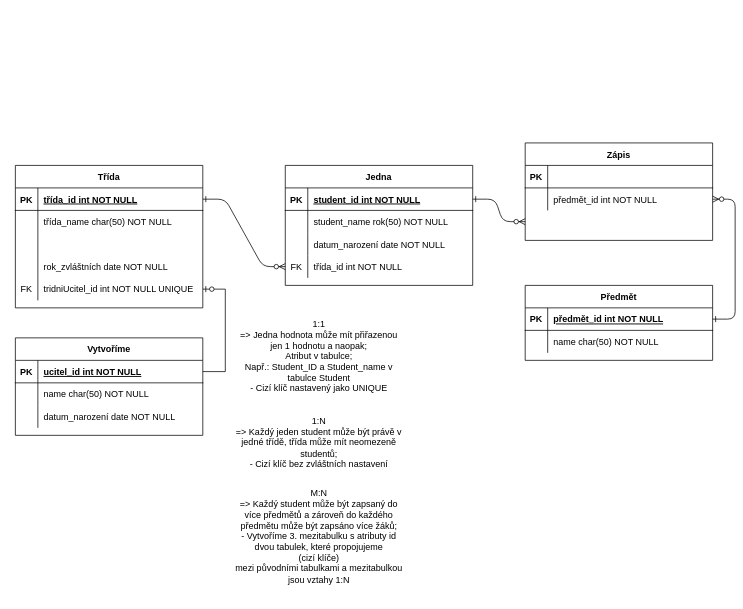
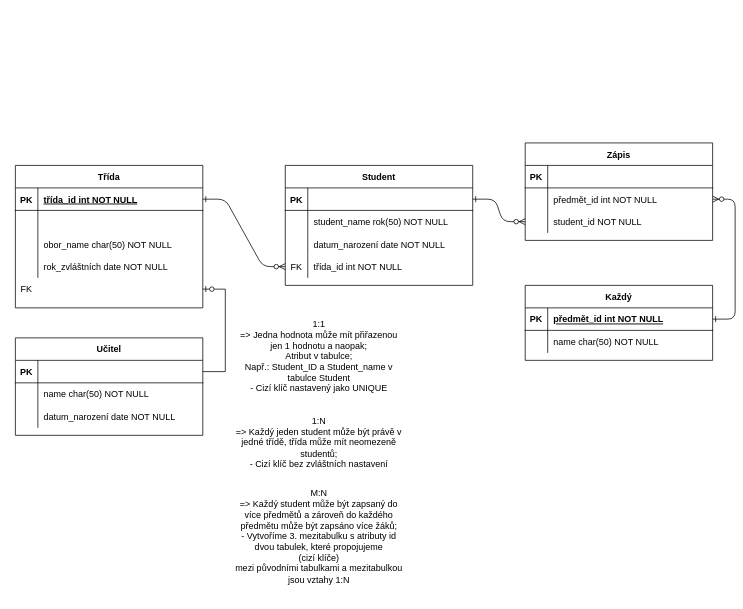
- <mxCell id="18" value="Jedna" style="shape=table;startSize=30;container=1;collapsible=1;childLayout=tableLayout;fixedRows=1;rowLines=0;fontStyle=1;align=center;resizeLast=1;" parent="1" vertex="1"><mxGeometry x="380" y="220" width="250" height="160" as="geometry" /></mxCell>
+ <mxCell id="18" value="Student" style="shape=table;startSize=30;container=1;collapsible=1;childLayout=tableLayout;fixedRows=1;rowLines=0;fontStyle=1;align=center;resizeLast=1;" parent="1" vertex="1"><mxGeometry x="380" y="220" width="250" height="160" as="geometry" /></mxCell>
- <mxCell id="21" value="student_id int NOT NULL " style="shape=partialRectangle;overflow=hidden;connectable=0;fillColor=none;top=0;left=0;bottom=0;right=0;align=left;spacingLeft=6;fontStyle=5;" parent="19" vertex="1"><mxGeometry x="30" width="220" height="30" as="geometry"><mxRectangle width="220" height="30" as="alternateBounds" /></mxGeometry></mxCell>
- <mxCell id="8" value="třída_name char(50) NOT NULL" style="shape=partialRectangle;overflow=hidden;connectable=0;fillColor=none;top=0;left=0;bottom=0;right=0;align=left;spacingLeft=6;" parent="6" vertex="1"><mxGeometry x="30" width="220" height="30" as="geometry"><mxRectangle width="220" height="30" as="alternateBounds" /></mxGeometry></mxCell>
+ <mxCell id="60" value="student_id NOT NULL" style="shape=partialRectangle;overflow=hidden;connectable=0;fillColor=none;top=0;left=0;bottom=0;right=0;align=left;spacingLeft=6;" parent="58" vertex="1"><mxGeometry x="30" width="220" height="30" as="geometry"><mxRectangle width="220" height="30" as="alternateBounds" /></mxGeometry></mxCell>
+ <mxCell id="11" value="obor_name char(50) NOT NULL" style="shape=partialRectangle;overflow=hidden;connectable=0;fillColor=none;top=0;left=0;bottom=0;right=0;align=left;spacingLeft=6;" parent="9" vertex="1"><mxGeometry x="30" width="220" height="30" as="geometry"><mxRectangle width="220" height="30" as="alternateBounds" /></mxGeometry></mxCell>
- <mxCell id="17" value="tridniUcitel_id int NOT NULL UNIQUE" style="shape=partialRectangle;overflow=hidden;connectable=0;fillColor=none;top=0;left=0;bottom=0;right=0;align=left;spacingLeft=6;" parent="15" vertex="1"><mxGeometry x="30" width="220" height="30" as="geometry"><mxRectangle width="220" height="30" as="alternateBounds" /></mxGeometry></mxCell>
- <mxCell id="45" value="Předmět" style="shape=table;startSize=30;container=1;collapsible=1;childLayout=tableLayout;fixedRows=1;rowLines=0;fontStyle=1;align=center;resizeLast=1;" parent="1" vertex="1"><mxGeometry x="700" y="380" width="250" height="100" as="geometry" /></mxCell>
+ <mxCell id="45" value="Každý" style="shape=table;startSize=30;container=1;collapsible=1;childLayout=tableLayout;fixedRows=1;rowLines=0;fontStyle=1;align=center;resizeLast=1;" parent="1" vertex="1"><mxGeometry x="700" y="380" width="250" height="100" as="geometry" /></mxCell>
- <mxCell id="33" value="Vytvoříme" style="shape=table;startSize=30;container=1;collapsible=1;childLayout=tableLayout;fixedRows=1;rowLines=0;fontStyle=1;align=center;resizeLast=1;" parent="1" vertex="1"><mxGeometry x="20" y="450" width="250" height="130" as="geometry" /></mxCell>
+ <mxCell id="33" value="Učitel" style="shape=table;startSize=30;container=1;collapsible=1;childLayout=tableLayout;fixedRows=1;rowLines=0;fontStyle=1;align=center;resizeLast=1;" parent="1" vertex="1"><mxGeometry x="20" y="450" width="250" height="130" as="geometry" /></mxCell>
- <mxCell id="36" value="ucitel_id int NOT NULL " style="shape=partialRectangle;overflow=hidden;connectable=0;fillColor=none;top=0;left=0;bottom=0;right=0;align=left;spacingLeft=6;fontStyle=5;" parent="34" vertex="1"><mxGeometry x="30" width="220" height="30" as="geometry"><mxRectangle width="220" height="30" as="alternateBounds" /></mxGeometry></mxCell>
